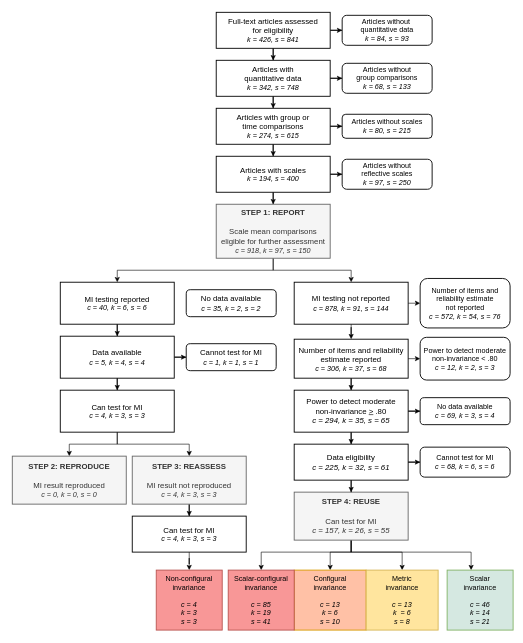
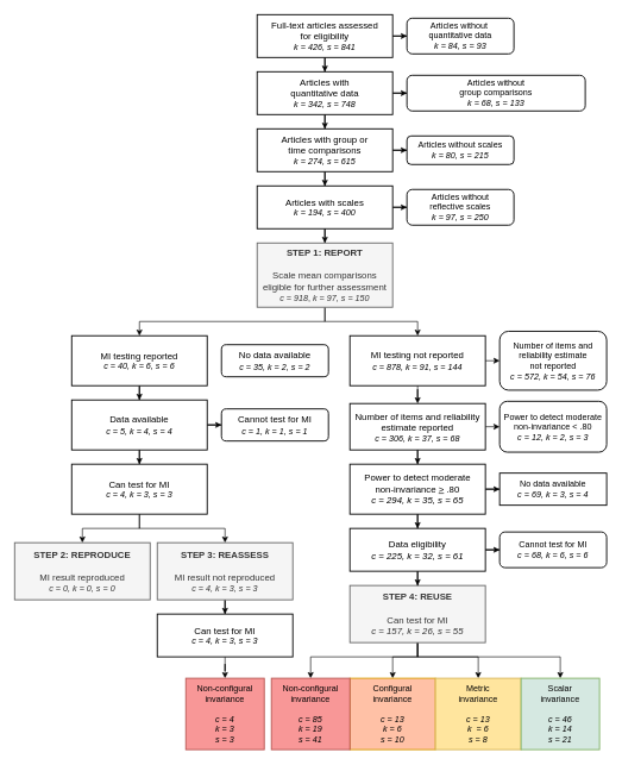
- <mxCell id="23" value="&lt;div style=&quot;font-size: 12px;&quot;&gt;&lt;font style=&quot;font-size: 12px;&quot;&gt;Articles without &lt;br&gt;&lt;/font&gt;&lt;/div&gt;&lt;div style=&quot;font-size: 12px;&quot;&gt;&lt;font style=&quot;font-size: 12px;&quot;&gt;group comparisons&lt;br&gt;&lt;/font&gt;&lt;/div&gt;&lt;div style=&quot;font-size: 12px;&quot;&gt;&lt;font style=&quot;font-size: 12px;&quot;&gt;&lt;i&gt;k = 68, s = 133&lt;/i&gt;&lt;br&gt;&lt;/font&gt;&lt;/div&gt;" style="rounded=1;whiteSpace=wrap;html=1;fontSize=13;strokeWidth=1.5;" vertex="1" parent="1"><mxGeometry x="570" y="105" width="150" height="50" as="geometry" /></mxCell>
+ <mxCell id="23" value="&lt;div style=&quot;font-size: 12px;&quot;&gt;&lt;font style=&quot;font-size: 12px;&quot;&gt;Articles without &lt;br&gt;&lt;/font&gt;&lt;/div&gt;&lt;div style=&quot;font-size: 12px;&quot;&gt;&lt;font style=&quot;font-size: 12px;&quot;&gt;group comparisons&lt;br&gt;&lt;/font&gt;&lt;/div&gt;&lt;div style=&quot;font-size: 12px;&quot;&gt;&lt;font style=&quot;font-size: 12px;&quot;&gt;&lt;i&gt;k = 68, s = 133&lt;/i&gt;&lt;br&gt;&lt;/font&gt;&lt;/div&gt;" style="rounded=1;whiteSpace=wrap;html=1;fontSize=13;strokeWidth=1.5;" vertex="1" parent="1"><mxGeometry x="570" y="105" width="250" height="50" as="geometry" /></mxCell>
- <mxCell id="60" value="&lt;div style=&quot;font-size: 12px;&quot;&gt;&lt;font style=&quot;font-size: 12px;&quot;&gt;No data available&lt;/font&gt;&lt;/div&gt;&lt;div style=&quot;font-size: 12px;&quot;&gt;&lt;font style=&quot;font-size: 12px;&quot;&gt;&lt;i&gt;c = 69, k = 3, s = 4&lt;/i&gt;&lt;br&gt;&lt;/font&gt;&lt;/div&gt;" style="rounded=1;whiteSpace=wrap;html=1;fontSize=13;strokeWidth=1.5;" vertex="1" parent="1"><mxGeometry x="700" y="662.5" width="150" height="45" as="geometry" /></mxCell>
+ <mxCell id="60" value="&lt;div style=&quot;font-size: 12px;&quot;&gt;&lt;font style=&quot;font-size: 12px;&quot;&gt;No data available&lt;/font&gt;&lt;/div&gt;&lt;div style=&quot;font-size: 12px;&quot;&gt;&lt;font style=&quot;font-size: 12px;&quot;&gt;&lt;i&gt;c = 69, k = 3, s = 4&lt;/i&gt;&lt;br&gt;&lt;/font&gt;&lt;/div&gt;" style="whiteSpace=wrap;html=1;fontSize=13;strokeWidth=1.5;rounded=0;" vertex="1" parent="1"><mxGeometry x="700" y="662.5" width="150" height="45" as="geometry" /></mxCell>
- <mxCell id="48" value="Scalar-configural invariance&lt;br&gt;&lt;div&gt;&lt;font style=&quot;font-size: 12px;&quot;&gt;&lt;i&gt;&lt;br&gt;&lt;/i&gt;&lt;/font&gt;&lt;/div&gt;&lt;div&gt;&lt;font style=&quot;font-size: 12px;&quot;&gt;&lt;i&gt;c = 85 &lt;br&gt;&lt;/i&gt;&lt;/font&gt;&lt;/div&gt;&lt;div&gt;&lt;font style=&quot;font-size: 12px;&quot;&gt;&lt;i&gt;k = 19&lt;/i&gt;&lt;/font&gt;&lt;/div&gt;&lt;div&gt;&lt;font style=&quot;font-size: 12px;&quot;&gt;&lt;i&gt;s = 41&lt;/i&gt;&lt;/font&gt;&lt;/div&gt;" style="rounded=0;whiteSpace=wrap;html=1;strokeWidth=1.5;fillColor=#F89797;strokeColor=#b85450;" vertex="1" parent="1"><mxGeometry x="380" y="950" width="110" height="100" as="geometry" /></mxCell>
+ <mxCell id="48" value="Non-configural invariance&lt;br&gt;&lt;div&gt;&lt;font style=&quot;font-size: 12px;&quot;&gt;&lt;i&gt;&lt;br&gt;&lt;/i&gt;&lt;/font&gt;&lt;/div&gt;&lt;div&gt;&lt;font style=&quot;font-size: 12px;&quot;&gt;&lt;i&gt;c = 85 &lt;br&gt;&lt;/i&gt;&lt;/font&gt;&lt;/div&gt;&lt;div&gt;&lt;font style=&quot;font-size: 12px;&quot;&gt;&lt;i&gt;k = 19&lt;/i&gt;&lt;/font&gt;&lt;/div&gt;&lt;div&gt;&lt;font style=&quot;font-size: 12px;&quot;&gt;&lt;i&gt;s = 41&lt;/i&gt;&lt;/font&gt;&lt;/div&gt;" style="rounded=0;whiteSpace=wrap;html=1;strokeWidth=1.5;fillColor=#F89797;strokeColor=#b85450;" vertex="1" parent="1"><mxGeometry x="380" y="950" width="110" height="100" as="geometry" /></mxCell>
- <mxCell id="49" value="&lt;div&gt;Scalar &lt;br&gt;&lt;/div&gt;&lt;div&gt;invariance&lt;/div&gt;&lt;div&gt;&lt;font style=&quot;font-size: 12px;&quot;&gt;&lt;i&gt;&lt;br&gt;&lt;/i&gt;&lt;/font&gt;&lt;/div&gt;&lt;div&gt;&lt;font style=&quot;font-size: 12px;&quot;&gt;&lt;i&gt;c = 46&lt;/i&gt;&lt;/font&gt;&lt;/div&gt;&lt;div&gt;&lt;font style=&quot;font-size: 12px;&quot;&gt;&lt;i&gt;k = 14&lt;/i&gt;&lt;/font&gt;&lt;/div&gt;&lt;div&gt;&lt;font style=&quot;font-size: 12px;&quot;&gt;&lt;i&gt;s = 21&lt;/i&gt;&lt;/font&gt;&lt;/div&gt;" style="rounded=0;whiteSpace=wrap;html=1;strokeWidth=1.5;fillColor=#D5E8E1;strokeColor=#82b366;" vertex="1" parent="1"><mxGeometry x="745" y="950" width="110" height="100" as="geometry" /></mxCell>
+ <mxCell id="49" value="&lt;div&gt;Scalar &lt;br&gt;&lt;/div&gt;&lt;div&gt;invariance&lt;/div&gt;&lt;div&gt;&lt;font style=&quot;font-size: 12px;&quot;&gt;&lt;i&gt;&lt;br&gt;&lt;/i&gt;&lt;/font&gt;&lt;/div&gt;&lt;div&gt;&lt;font style=&quot;font-size: 12px;&quot;&gt;&lt;i&gt;c = 46&lt;/i&gt;&lt;/font&gt;&lt;/div&gt;&lt;div&gt;&lt;font style=&quot;font-size: 12px;&quot;&gt;&lt;i&gt;k = 14&lt;/i&gt;&lt;/font&gt;&lt;/div&gt;&lt;div&gt;&lt;font style=&quot;font-size: 12px;&quot;&gt;&lt;i&gt;s = 21&lt;/i&gt;&lt;/font&gt;&lt;/div&gt;" style="rounded=0;whiteSpace=wrap;html=1;strokeWidth=1.5;fillColor=#D5E8E1;strokeColor=#82b366;" vertex="1" parent="1"><mxGeometry x="730" y="950" width="110" height="100" as="geometry" /></mxCell>
